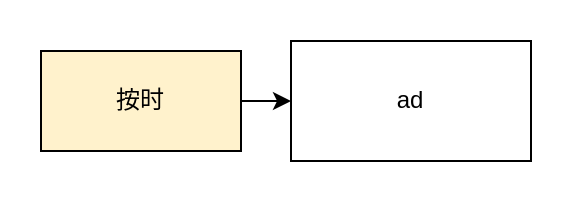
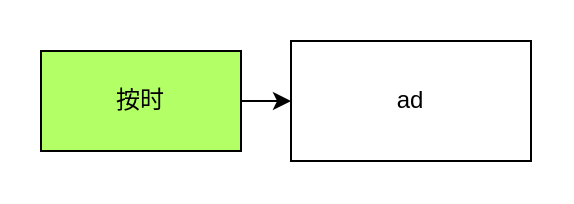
- <mxCell id="3" value="按时" style="rounded=0;whiteSpace=wrap;html=1;fillColor=#fff2cc;shadow=0;" vertex="1" parent="1"><mxGeometry x="20" y="25" width="100" height="50" as="geometry" /></mxCell>
+ <mxCell id="3" value="按时" style="rounded=0;whiteSpace=wrap;html=1;fillColor=#B3FF66;shadow=0;" vertex="1" parent="1"><mxGeometry x="20" y="25" width="100" height="50" as="geometry" /></mxCell>
